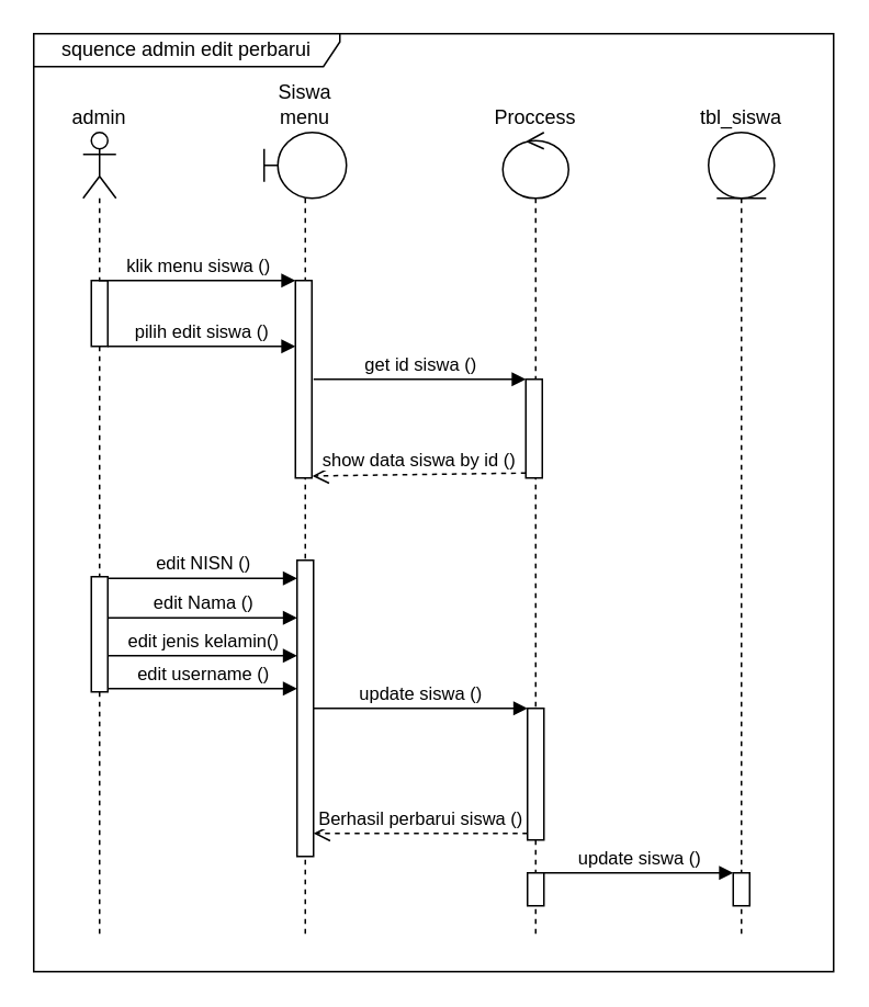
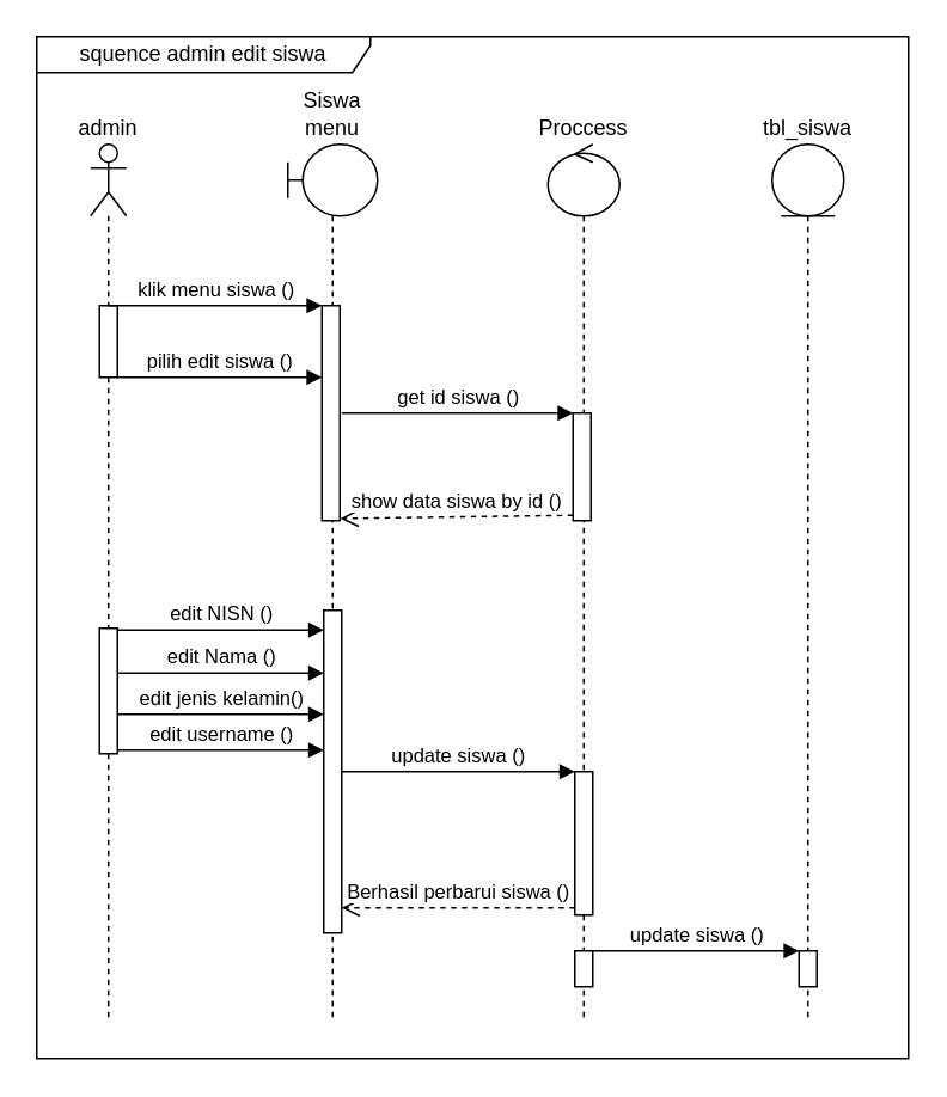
- <mxCell id="16" value="squence admin edit perbarui" style="shape=umlFrame;whiteSpace=wrap;html=1;width=186;height=20;" parent="1" vertex="1"><mxGeometry x="20" y="20" width="486" height="570" as="geometry" /></mxCell>
+ <mxCell id="16" value="squence admin edit siswa" style="shape=umlFrame;whiteSpace=wrap;html=1;width=186;height=20;" parent="1" vertex="1"><mxGeometry x="20" y="20" width="486" height="570" as="geometry" /></mxCell>
